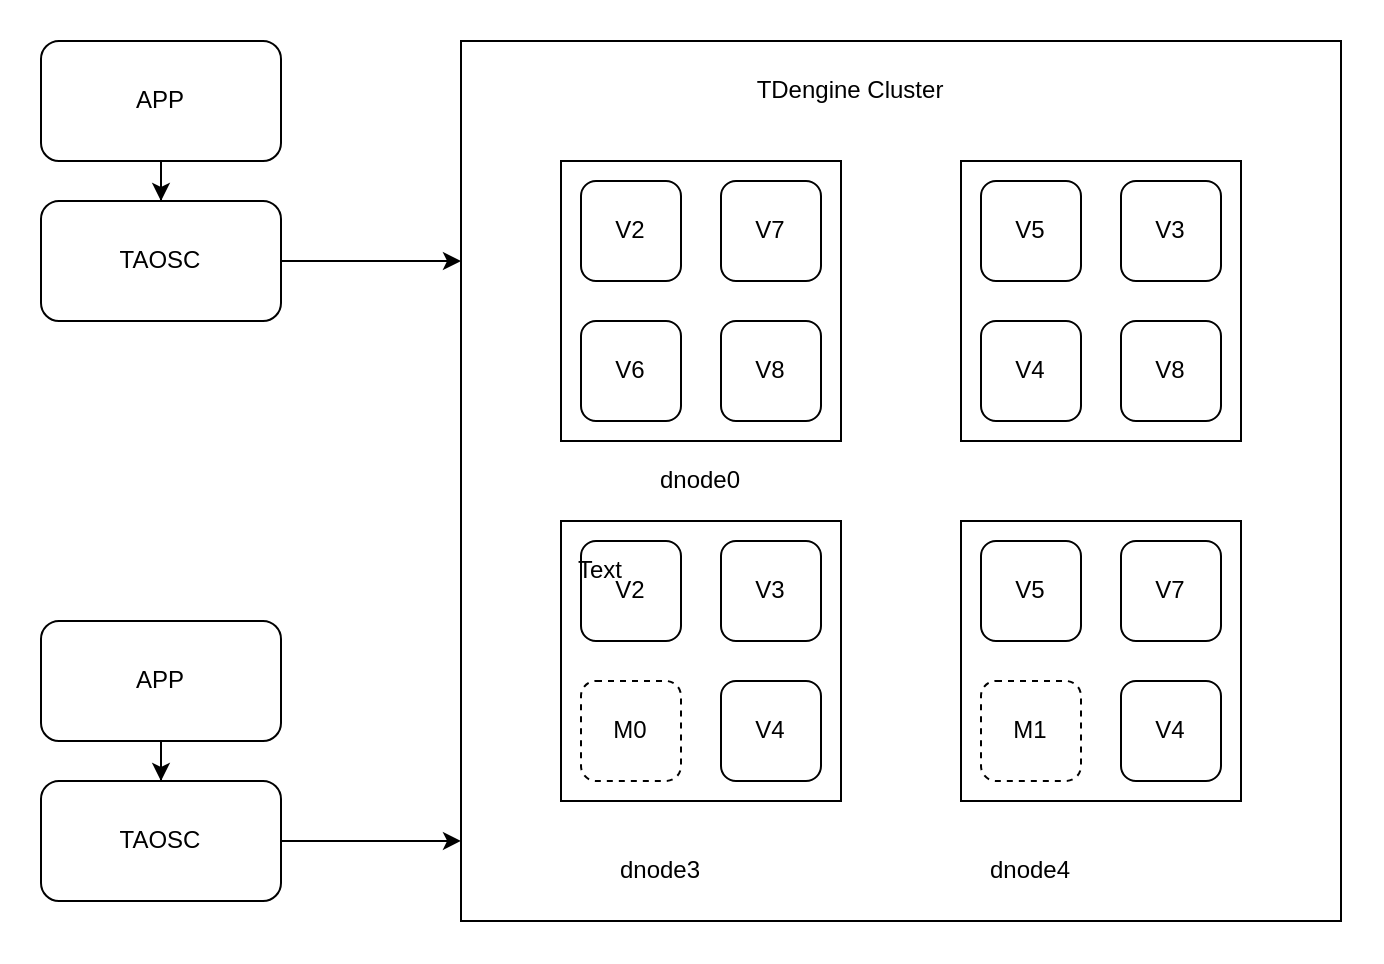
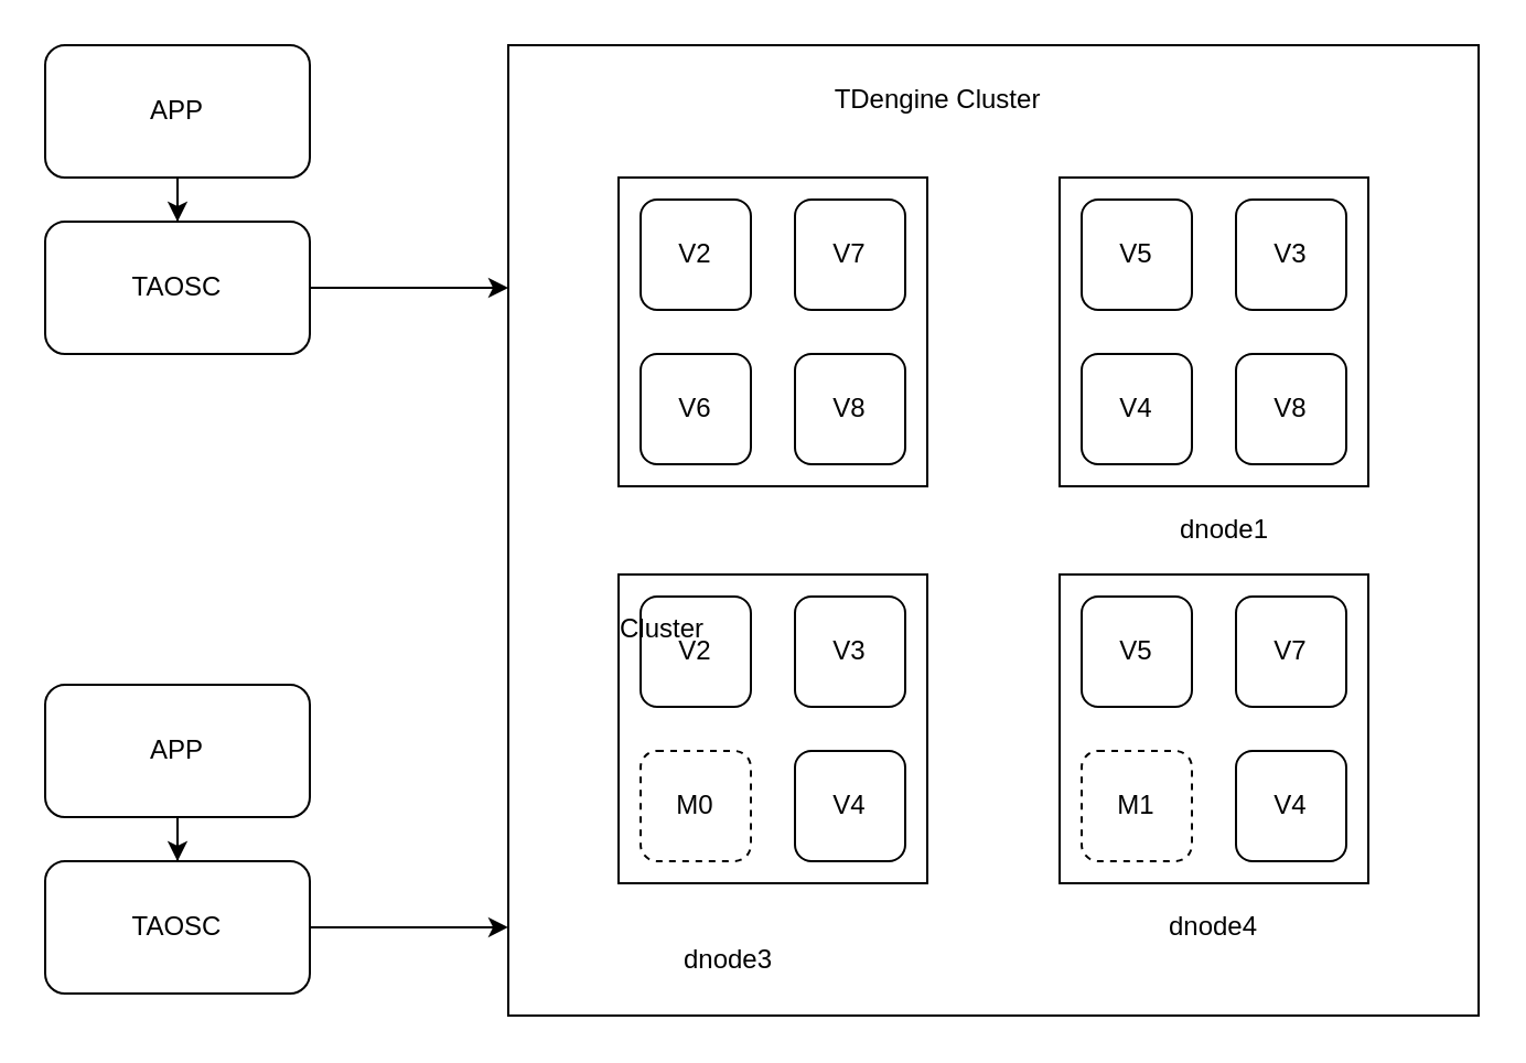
- <mxCell id="33" value="dnode0" style="text;html=1;align=center;verticalAlign=middle;whiteSpace=wrap;rounded=0;" vertex="1" parent="1"><mxGeometry x="295" y="225" width="110" height="30" as="geometry" /></mxCell>
+ <mxCell id="34" value="dnode1" style="text;html=1;align=center;verticalAlign=middle;whiteSpace=wrap;rounded=0;" vertex="1" parent="1"><mxGeometry x="500" y="225" width="110" height="30" as="geometry" /></mxCell>
- <mxCell id="31" value="Text" style="text;html=1;align=center;verticalAlign=middle;whiteSpace=wrap;rounded=0;" vertex="1" parent="1"><mxGeometry x="270" y="270" width="60" height="30" as="geometry" /></mxCell>
+ <mxCell id="31" value="Cluster" style="text;html=1;align=center;verticalAlign=middle;whiteSpace=wrap;rounded=0;" vertex="1" parent="1"><mxGeometry x="270" y="270" width="60" height="30" as="geometry" /></mxCell>
- <mxCell id="36" value="dnode4" style="text;html=1;align=center;verticalAlign=middle;whiteSpace=wrap;rounded=0;" vertex="1" parent="1"><mxGeometry x="460" y="420" width="110" height="30" as="geometry" /></mxCell>
+ <mxCell id="36" value="dnode4" style="text;html=1;align=center;verticalAlign=middle;whiteSpace=wrap;rounded=0;" vertex="1" parent="1"><mxGeometry x="495" y="405" width="110" height="30" as="geometry" /></mxCell>
